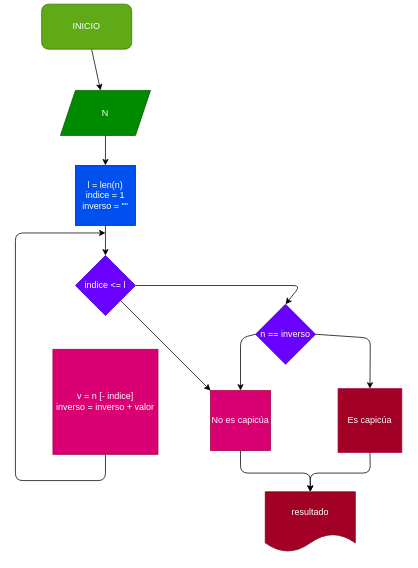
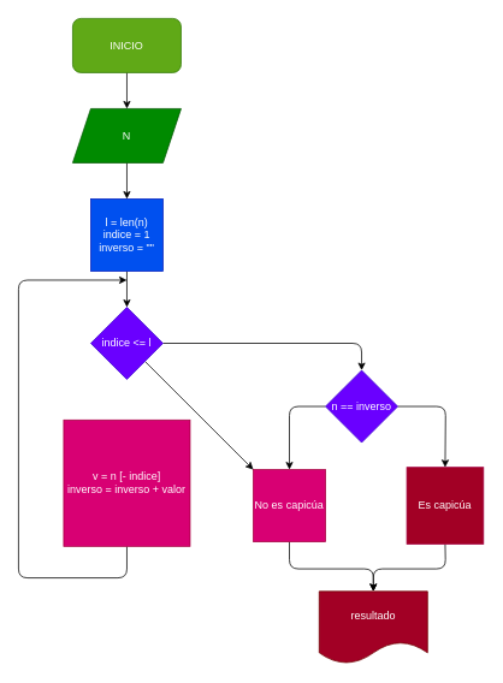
- <mxCell id="3" value="INICIO" style="rounded=1;whiteSpace=wrap;html=1;fillColor=#60a917;fontColor=#ffffff;strokeColor=#2D7600;" vertex="1" parent="1"><mxGeometry x="55" y="5" width="120" height="60" as="geometry" /></mxCell>
+ <mxCell id="3" value="INICIO" style="rounded=1;whiteSpace=wrap;html=1;fillColor=#60a917;fontColor=#ffffff;strokeColor=#2D7600;" vertex="1" parent="1"><mxGeometry x="80" y="20" width="120" height="60" as="geometry" /></mxCell>
- <mxCell id="15" value="n == inverso" style="rhombus;whiteSpace=wrap;html=1;fillColor=#6a00ff;fontColor=#ffffff;strokeColor=#3700CC;" vertex="1" parent="1"><mxGeometry x="340" y="405" width="80" height="80" as="geometry" /></mxCell>
+ <mxCell id="15" value="n == inverso" style="rhombus;whiteSpace=wrap;html=1;fillColor=#6a00ff;fontColor=#ffffff;strokeColor=#3700CC;" vertex="1" parent="1"><mxGeometry x="360" y="410" width="80" height="80" as="geometry" /></mxCell>
